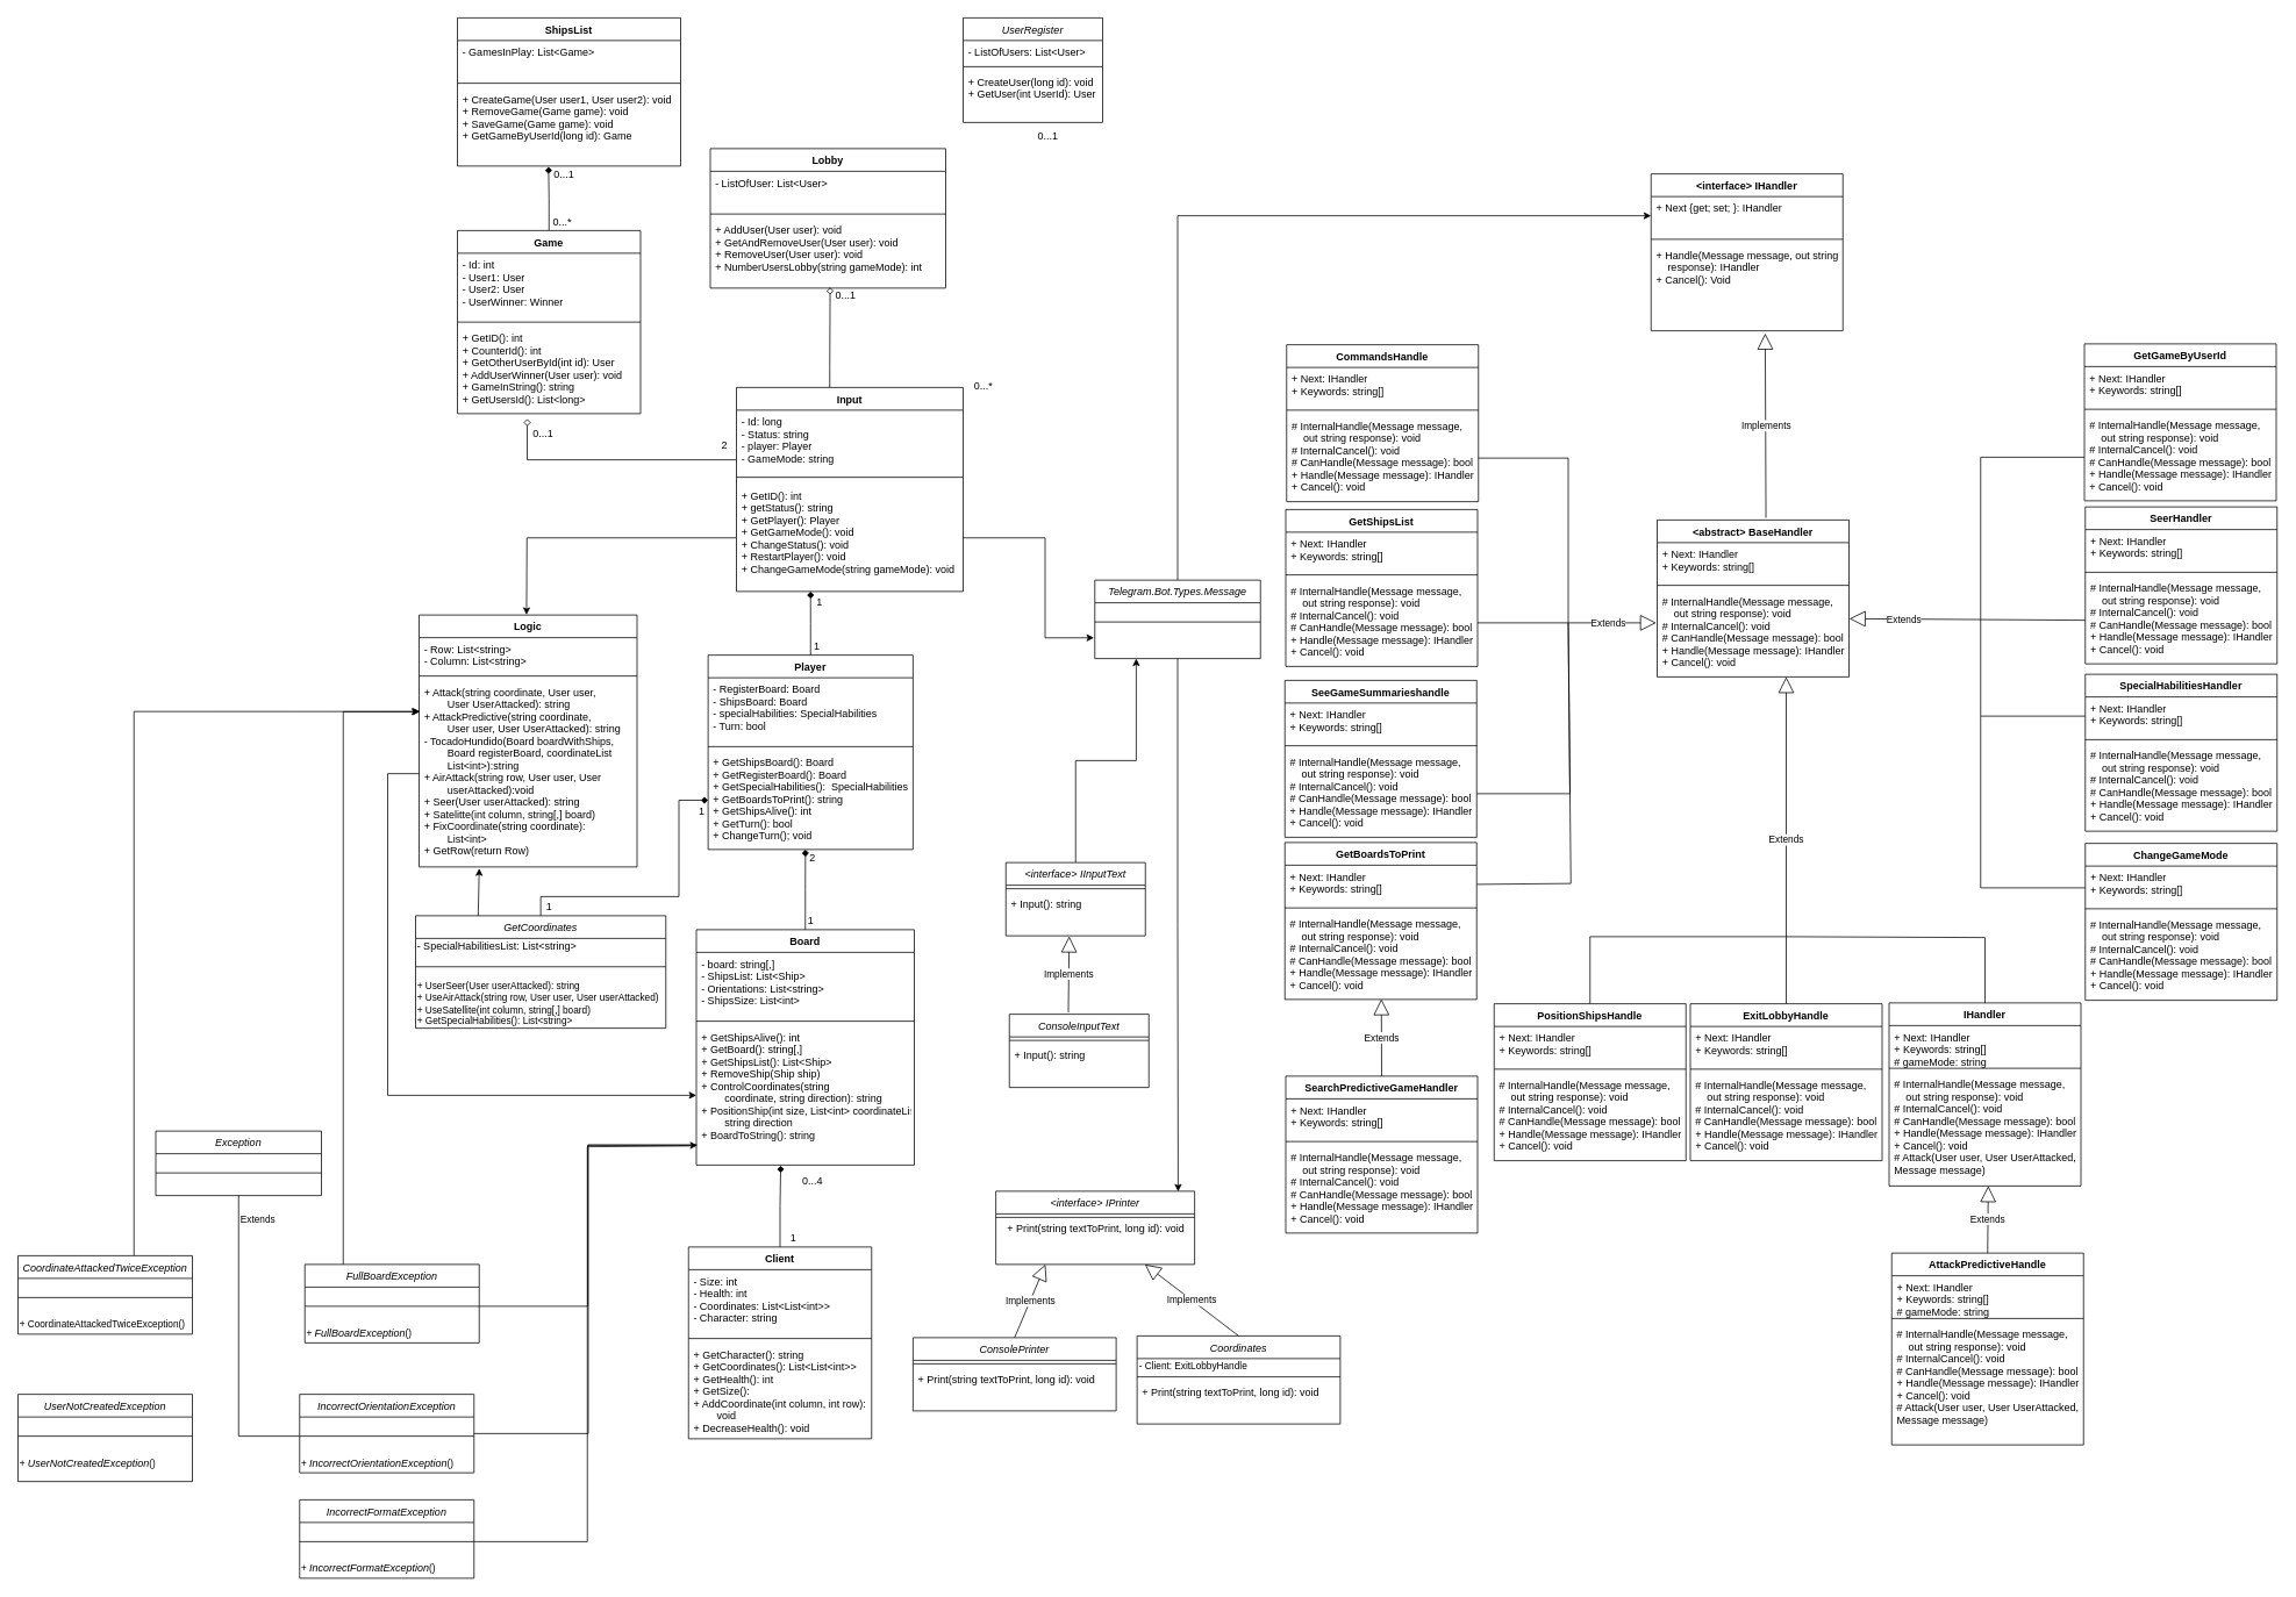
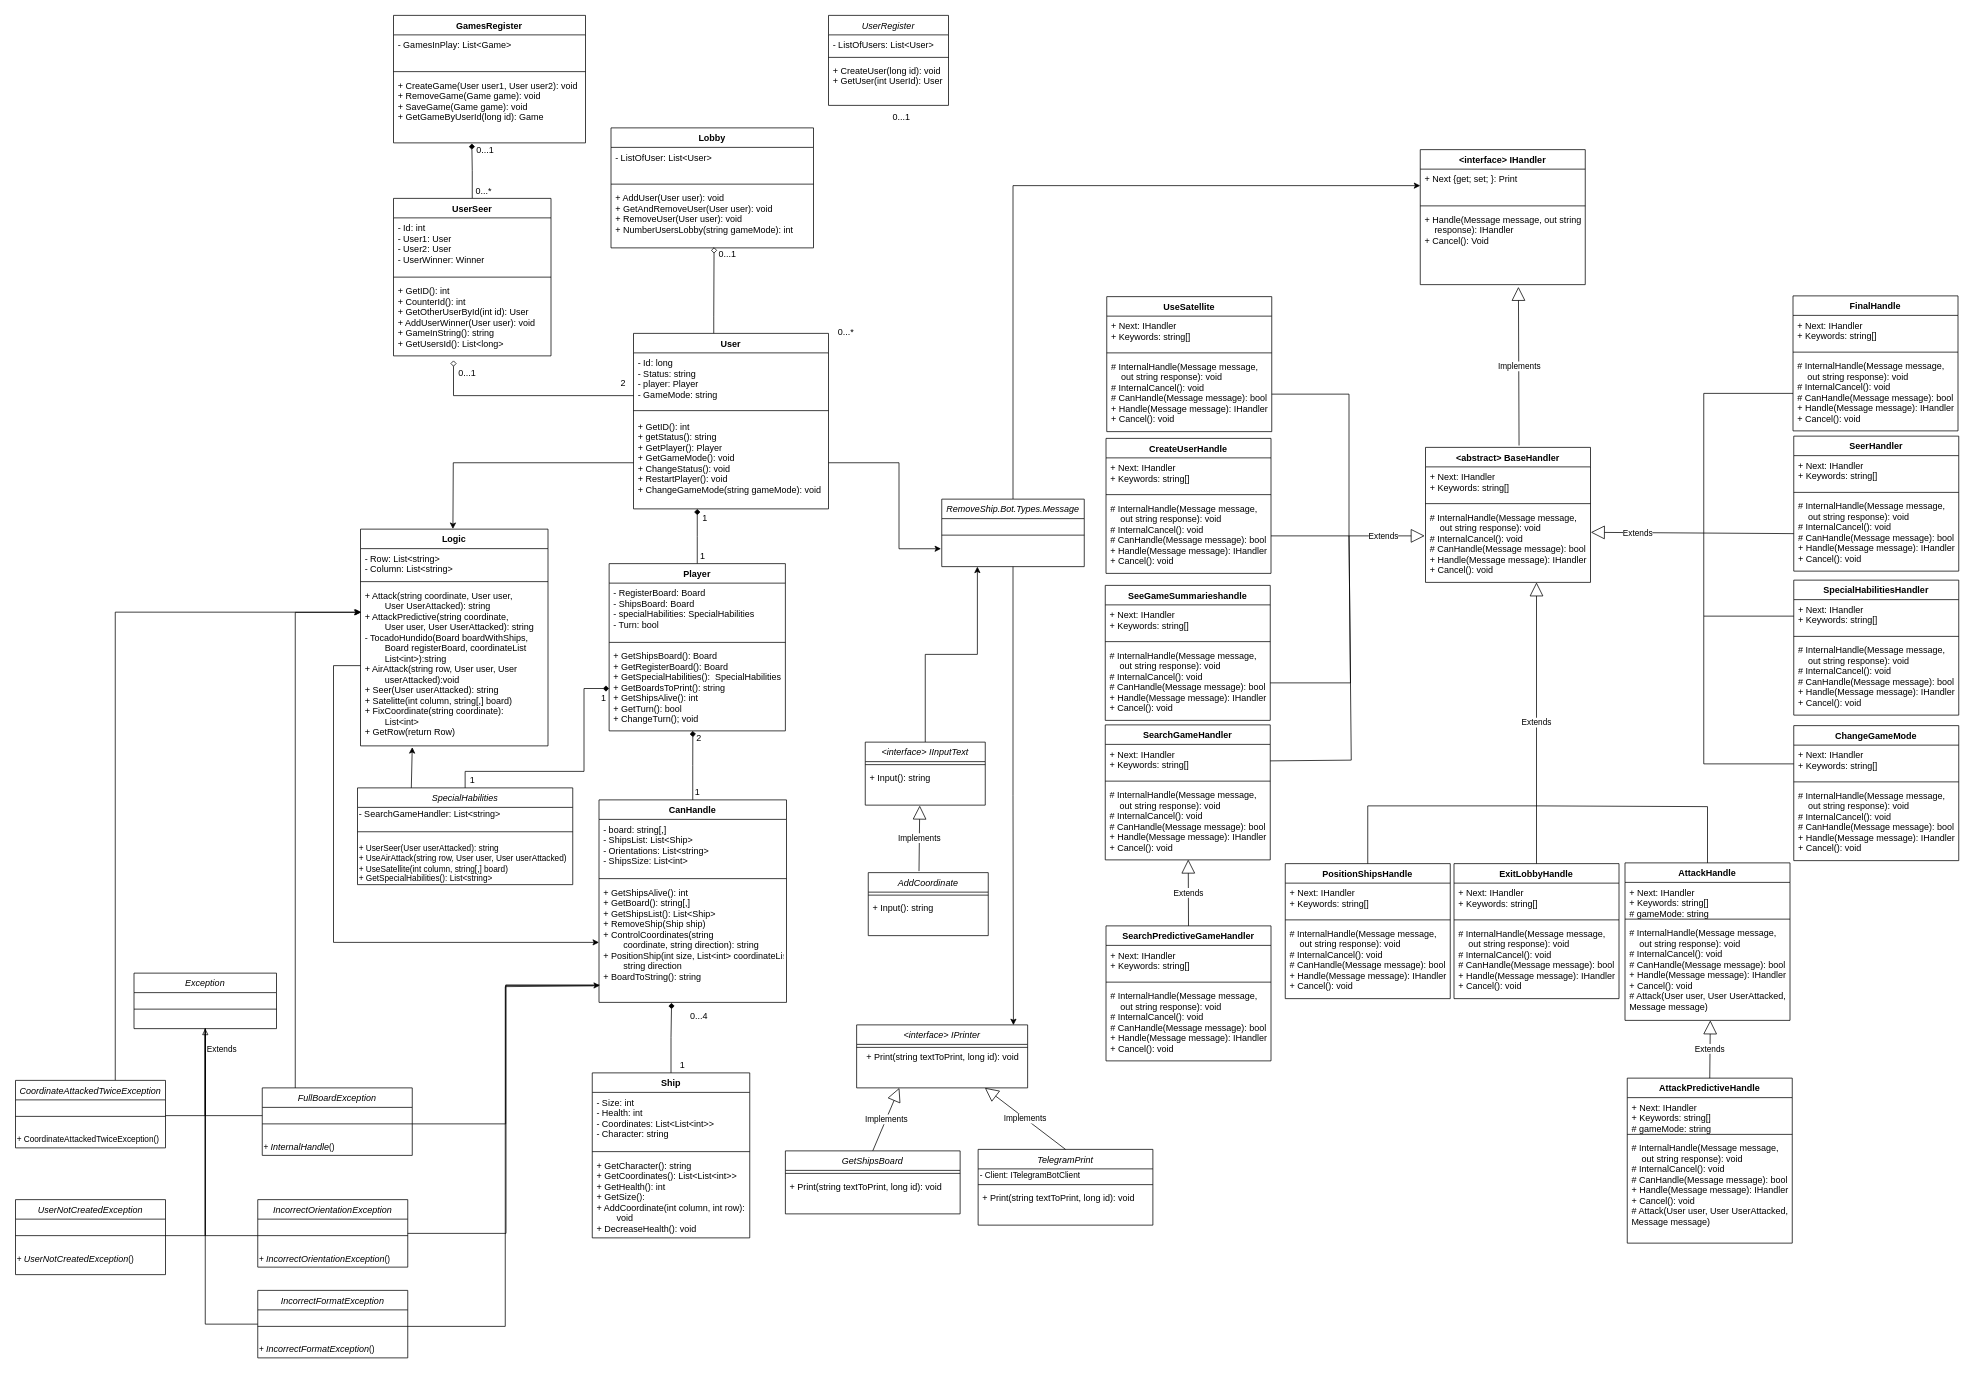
- <mxCell id="18" value="ShipsList" style="swimlane;fontStyle=1;align=center;verticalAlign=top;childLayout=stackLayout;horizontal=1;startSize=26;horizontalStack=0;resizeParent=1;resizeParentMax=0;resizeLast=0;collapsible=1;marginBottom=0;" parent="1" vertex="1"><mxGeometry x="524" y="20" width="256" height="170" as="geometry" /></mxCell>
+ <mxCell id="18" value="GamesRegister" style="swimlane;fontStyle=1;align=center;verticalAlign=top;childLayout=stackLayout;horizontal=1;startSize=26;horizontalStack=0;resizeParent=1;resizeParentMax=0;resizeLast=0;collapsible=1;marginBottom=0;" parent="1" vertex="1"><mxGeometry x="524" y="20" width="256" height="170" as="geometry" /></mxCell>
- <mxCell id="74" value="+ Next {get; set; }: IHandler&#10;" style="text;strokeColor=none;fillColor=none;align=left;verticalAlign=top;spacingLeft=4;spacingRight=4;overflow=hidden;rotatable=0;points=[[0,0.5],[1,0.5]];portConstraint=eastwest;" parent="73" vertex="1"><mxGeometry y="26" width="220" height="44" as="geometry" /></mxCell>
+ <mxCell id="74" value="+ Next {get; set; }: Print&#10;" style="text;strokeColor=none;fillColor=none;align=left;verticalAlign=top;spacingLeft=4;spacingRight=4;overflow=hidden;rotatable=0;points=[[0,0.5],[1,0.5]];portConstraint=eastwest;" parent="73" vertex="1"><mxGeometry y="26" width="220" height="44" as="geometry" /></mxCell>
- <mxCell id="14" value="Game" style="swimlane;fontStyle=1;align=center;verticalAlign=top;childLayout=stackLayout;horizontal=1;startSize=26;horizontalStack=0;resizeParent=1;resizeParentMax=0;resizeLast=0;collapsible=1;marginBottom=0;" parent="1" vertex="1"><mxGeometry x="524" y="264" width="210" height="210" as="geometry" /></mxCell>
+ <mxCell id="14" value="UserSeer" style="swimlane;fontStyle=1;align=center;verticalAlign=top;childLayout=stackLayout;horizontal=1;startSize=26;horizontalStack=0;resizeParent=1;resizeParentMax=0;resizeLast=0;collapsible=1;marginBottom=0;" parent="1" vertex="1"><mxGeometry x="524" y="264" width="210" height="210" as="geometry" /></mxCell>
- <mxCell id="179" value="GetGameByUserId" style="swimlane;fontStyle=1;align=center;verticalAlign=top;childLayout=stackLayout;horizontal=1;startSize=26;horizontalStack=0;resizeParent=1;resizeParentMax=0;resizeLast=0;collapsible=1;marginBottom=0;" parent="1" vertex="1"><mxGeometry x="2390" y="394" width="220" height="180" as="geometry" /></mxCell>
+ <mxCell id="179" value="FinalHandle" style="swimlane;fontStyle=1;align=center;verticalAlign=top;childLayout=stackLayout;horizontal=1;startSize=26;horizontalStack=0;resizeParent=1;resizeParentMax=0;resizeLast=0;collapsible=1;marginBottom=0;" parent="1" vertex="1"><mxGeometry x="2390" y="394" width="220" height="180" as="geometry" /></mxCell>
- <mxCell id="89" value="CommandsHandle" style="swimlane;fontStyle=1;align=center;verticalAlign=top;childLayout=stackLayout;horizontal=1;startSize=26;horizontalStack=0;resizeParent=1;resizeParentMax=0;resizeLast=0;collapsible=1;marginBottom=0;" parent="1" vertex="1"><mxGeometry x="1475" y="395" width="220" height="180" as="geometry" /></mxCell>
+ <mxCell id="89" value="UseSatellite" style="swimlane;fontStyle=1;align=center;verticalAlign=top;childLayout=stackLayout;horizontal=1;startSize=26;horizontalStack=0;resizeParent=1;resizeParentMax=0;resizeLast=0;collapsible=1;marginBottom=0;" parent="1" vertex="1"><mxGeometry x="1475" y="395" width="220" height="180" as="geometry" /></mxCell>
- <mxCell id="7" value="Input" style="swimlane;fontStyle=1;align=center;verticalAlign=top;childLayout=stackLayout;horizontal=1;startSize=26;horizontalStack=0;resizeParent=1;resizeParentMax=0;resizeLast=0;collapsible=1;marginBottom=0;" parent="1" vertex="1"><mxGeometry x="844" y="444" width="260" height="234" as="geometry" /></mxCell>
+ <mxCell id="7" value="User" style="swimlane;fontStyle=1;align=center;verticalAlign=top;childLayout=stackLayout;horizontal=1;startSize=26;horizontalStack=0;resizeParent=1;resizeParentMax=0;resizeLast=0;collapsible=1;marginBottom=0;" parent="1" vertex="1"><mxGeometry x="844" y="444" width="260" height="234" as="geometry" /></mxCell>
- <mxCell id="174" value="GetShipsList" style="swimlane;fontStyle=1;align=center;verticalAlign=top;childLayout=stackLayout;horizontal=1;startSize=26;horizontalStack=0;resizeParent=1;resizeParentMax=0;resizeLast=0;collapsible=1;marginBottom=0;" parent="1" vertex="1"><mxGeometry x="1474" y="584" width="220" height="180" as="geometry" /></mxCell>
+ <mxCell id="174" value="CreateUserHandle" style="swimlane;fontStyle=1;align=center;verticalAlign=top;childLayout=stackLayout;horizontal=1;startSize=26;horizontalStack=0;resizeParent=1;resizeParentMax=0;resizeLast=0;collapsible=1;marginBottom=0;" parent="1" vertex="1"><mxGeometry x="1474" y="584" width="220" height="180" as="geometry" /></mxCell>
- <mxCell id="99" value="Telegram.Bot.Types.Message" style="swimlane;fontStyle=2;align=center;verticalAlign=top;childLayout=stackLayout;horizontal=1;startSize=26;horizontalStack=0;resizeParent=1;resizeLast=0;collapsible=1;marginBottom=0;rounded=0;shadow=0;strokeWidth=1;" parent="1" vertex="1"><mxGeometry x="1255" y="665" width="190" height="90" as="geometry"><mxRectangle x="230" y="140" width="160" height="26" as="alternateBounds" /></mxGeometry></mxCell>
+ <mxCell id="99" value="RemoveShip.Bot.Types.Message" style="swimlane;fontStyle=2;align=center;verticalAlign=top;childLayout=stackLayout;horizontal=1;startSize=26;horizontalStack=0;resizeParent=1;resizeLast=0;collapsible=1;marginBottom=0;rounded=0;shadow=0;strokeWidth=1;" parent="1" vertex="1"><mxGeometry x="1255" y="665" width="190" height="90" as="geometry"><mxRectangle x="230" y="140" width="160" height="26" as="alternateBounds" /></mxGeometry></mxCell>
- <mxCell id="105" value="GetBoardsToPrint" style="swimlane;fontStyle=1;align=center;verticalAlign=top;childLayout=stackLayout;horizontal=1;startSize=26;horizontalStack=0;resizeParent=1;resizeParentMax=0;resizeLast=0;collapsible=1;marginBottom=0;" parent="1" vertex="1"><mxGeometry x="1473" y="966" width="220" height="180" as="geometry" /></mxCell>
+ <mxCell id="105" value="SearchGameHandler" style="swimlane;fontStyle=1;align=center;verticalAlign=top;childLayout=stackLayout;horizontal=1;startSize=26;horizontalStack=0;resizeParent=1;resizeParentMax=0;resizeLast=0;collapsible=1;marginBottom=0;" parent="1" vertex="1"><mxGeometry x="1473" y="966" width="220" height="180" as="geometry" /></mxCell>
- <mxCell id="132" value="GetCoordinates" style="swimlane;fontStyle=2;align=center;verticalAlign=top;childLayout=stackLayout;horizontal=1;startSize=26;horizontalStack=0;resizeParent=1;resizeLast=0;collapsible=1;marginBottom=0;rounded=0;shadow=0;strokeWidth=1;" parent="1" vertex="1"><mxGeometry x="476" y="1050" width="287" height="129" as="geometry"><mxRectangle x="230" y="140" width="160" height="26" as="alternateBounds" /></mxGeometry></mxCell>
+ <mxCell id="132" value="SpecialHabilities" style="swimlane;fontStyle=2;align=center;verticalAlign=top;childLayout=stackLayout;horizontal=1;startSize=26;horizontalStack=0;resizeParent=1;resizeLast=0;collapsible=1;marginBottom=0;rounded=0;shadow=0;strokeWidth=1;" parent="1" vertex="1"><mxGeometry x="476" y="1050" width="287" height="129" as="geometry"><mxRectangle x="230" y="140" width="160" height="26" as="alternateBounds" /></mxGeometry></mxCell>
- <mxCell id="28" value="Board" style="swimlane;fontStyle=1;align=center;verticalAlign=top;childLayout=stackLayout;horizontal=1;startSize=26;horizontalStack=0;resizeParent=1;resizeParentMax=0;resizeLast=0;collapsible=1;marginBottom=0;" parent="1" vertex="1"><mxGeometry x="798" y="1066" width="250" height="270" as="geometry" /></mxCell>
+ <mxCell id="28" value="CanHandle" style="swimlane;fontStyle=1;align=center;verticalAlign=top;childLayout=stackLayout;horizontal=1;startSize=26;horizontalStack=0;resizeParent=1;resizeParentMax=0;resizeLast=0;collapsible=1;marginBottom=0;" parent="1" vertex="1"><mxGeometry x="798" y="1066" width="250" height="270" as="geometry" /></mxCell>
- <mxCell id="133" value="- SpecialHabilitiesList: List&amp;lt;string&amp;gt;" style="text;html=1;align=left;verticalAlign=middle;resizable=0;points=[];autosize=1;strokeColor=none;fillColor=none;" parent="132" vertex="1"><mxGeometry y="26" width="287" height="18" as="geometry" /></mxCell>
+ <mxCell id="133" value="- SearchGameHandler: List&amp;lt;string&amp;gt;" style="text;html=1;align=left;verticalAlign=middle;resizable=0;points=[];autosize=1;strokeColor=none;fillColor=none;" parent="132" vertex="1"><mxGeometry y="26" width="287" height="18" as="geometry" /></mxCell>
- <mxCell id="81" value="IHandler" style="swimlane;fontStyle=1;align=center;verticalAlign=top;childLayout=stackLayout;horizontal=1;startSize=26;horizontalStack=0;resizeParent=1;resizeParentMax=0;resizeLast=0;collapsible=1;marginBottom=0;" parent="1" vertex="1"><mxGeometry x="2166" y="1150" width="220" height="210" as="geometry" /></mxCell>
+ <mxCell id="81" value="AttackHandle" style="swimlane;fontStyle=1;align=center;verticalAlign=top;childLayout=stackLayout;horizontal=1;startSize=26;horizontalStack=0;resizeParent=1;resizeParentMax=0;resizeLast=0;collapsible=1;marginBottom=0;" parent="1" vertex="1"><mxGeometry x="2166" y="1150" width="220" height="210" as="geometry" /></mxCell>
- <mxCell id="65" value="ConsoleInputText" style="swimlane;fontStyle=2;align=center;verticalAlign=top;childLayout=stackLayout;horizontal=1;startSize=26;horizontalStack=0;resizeParent=1;resizeLast=0;collapsible=1;marginBottom=0;rounded=0;shadow=0;strokeWidth=1;" parent="1" vertex="1"><mxGeometry x="1157" y="1163" width="160" height="84" as="geometry"><mxRectangle x="230" y="140" width="160" height="26" as="alternateBounds" /></mxGeometry></mxCell>
+ <mxCell id="65" value="AddCoordinate" style="swimlane;fontStyle=2;align=center;verticalAlign=top;childLayout=stackLayout;horizontal=1;startSize=26;horizontalStack=0;resizeParent=1;resizeLast=0;collapsible=1;marginBottom=0;rounded=0;shadow=0;strokeWidth=1;" parent="1" vertex="1"><mxGeometry x="1157" y="1163" width="160" height="84" as="geometry"><mxRectangle x="230" y="140" width="160" height="26" as="alternateBounds" /></mxGeometry></mxCell>
- <mxCell id="42" value="Client" style="swimlane;fontStyle=1;align=center;verticalAlign=top;childLayout=stackLayout;horizontal=1;startSize=26;horizontalStack=0;resizeParent=1;resizeParentMax=0;resizeLast=0;collapsible=1;marginBottom=0;" parent="1" vertex="1"><mxGeometry x="789" y="1430" width="210" height="220" as="geometry" /></mxCell>
+ <mxCell id="42" value="Ship" style="swimlane;fontStyle=1;align=center;verticalAlign=top;childLayout=stackLayout;horizontal=1;startSize=26;horizontalStack=0;resizeParent=1;resizeParentMax=0;resizeLast=0;collapsible=1;marginBottom=0;" parent="1" vertex="1"><mxGeometry x="789" y="1430" width="210" height="220" as="geometry" /></mxCell>
+ <mxCell id="143" style="edgeStyle=orthogonalEdgeStyle;rounded=0;orthogonalLoop=1;jettySize=auto;html=1;entryX=0.5;entryY=1;entryDx=0;entryDy=0;fontSize=11;endArrow=none;endFill=0;" parent="1" source="145" target="141" edge="1"><mxGeometry relative="1" as="geometry"><Array as="points"><mxPoint x="273" y="1487" /></Array></mxGeometry></mxCell>
+ <mxCell id="148" style="edgeStyle=orthogonalEdgeStyle;rounded=0;orthogonalLoop=1;jettySize=auto;html=1;entryX=0.5;entryY=1;entryDx=0;entryDy=0;fontSize=11;endArrow=none;endFill=0;" parent="1" source="150" target="141" edge="1"><mxGeometry relative="1" as="geometry"><Array as="points"><mxPoint x="273" y="1487" /></Array></mxGeometry></mxCell>
- <mxCell id="152" value="+&amp;nbsp;&lt;span style=&quot;font-size: 12px; font-style: italic;&quot;&gt;FullBoardException&lt;/span&gt;()" style="text;html=1;align=left;verticalAlign=middle;resizable=0;points=[];autosize=1;strokeColor=none;fillColor=none;fontSize=11;" parent="150" vertex="1"><mxGeometry y="70" width="200" height="17" as="geometry" /></mxCell>
+ <mxCell id="152" value="+&amp;nbsp;&lt;span style=&quot;font-size: 12px; font-style: italic;&quot;&gt;InternalHandle&lt;/span&gt;()" style="text;html=1;align=left;verticalAlign=middle;resizable=0;points=[];autosize=1;strokeColor=none;fillColor=none;fontSize=11;" parent="150" vertex="1"><mxGeometry y="70" width="200" height="17" as="geometry" /></mxCell>
- <mxCell id="169" value="Coordinates" style="swimlane;fontStyle=2;align=center;verticalAlign=top;childLayout=stackLayout;horizontal=1;startSize=26;horizontalStack=0;resizeParent=1;resizeLast=0;collapsible=1;marginBottom=0;rounded=0;shadow=0;strokeWidth=1;" parent="1" vertex="1"><mxGeometry x="1303.5" y="1532" width="233" height="101" as="geometry"><mxRectangle x="230" y="140" width="160" height="26" as="alternateBounds" /></mxGeometry></mxCell>
+ <mxCell id="169" value="TelegramPrint" style="swimlane;fontStyle=2;align=center;verticalAlign=top;childLayout=stackLayout;horizontal=1;startSize=26;horizontalStack=0;resizeParent=1;resizeLast=0;collapsible=1;marginBottom=0;rounded=0;shadow=0;strokeWidth=1;" parent="1" vertex="1"><mxGeometry x="1303.5" y="1532" width="233" height="101" as="geometry"><mxRectangle x="230" y="140" width="160" height="26" as="alternateBounds" /></mxGeometry></mxCell>
- <mxCell id="70" value="ConsolePrinter" style="swimlane;fontStyle=2;align=center;verticalAlign=top;childLayout=stackLayout;horizontal=1;startSize=26;horizontalStack=0;resizeParent=1;resizeLast=0;collapsible=1;marginBottom=0;rounded=0;shadow=0;strokeWidth=1;" parent="1" vertex="1"><mxGeometry x="1046.5" y="1534" width="233" height="84" as="geometry"><mxRectangle x="230" y="140" width="160" height="26" as="alternateBounds" /></mxGeometry></mxCell>
+ <mxCell id="70" value="GetShipsBoard" style="swimlane;fontStyle=2;align=center;verticalAlign=top;childLayout=stackLayout;horizontal=1;startSize=26;horizontalStack=0;resizeParent=1;resizeLast=0;collapsible=1;marginBottom=0;rounded=0;shadow=0;strokeWidth=1;" parent="1" vertex="1"><mxGeometry x="1046.5" y="1534" width="233" height="84" as="geometry"><mxRectangle x="230" y="140" width="160" height="26" as="alternateBounds" /></mxGeometry></mxCell>
- <mxCell id="170" value="- Client: ExitLobbyHandle&lt;br&gt;" style="text;html=1;align=left;verticalAlign=middle;resizable=0;points=[];autosize=1;strokeColor=none;fillColor=none;fontSize=11;" parent="169" vertex="1"><mxGeometry y="26" width="233" height="17" as="geometry" /></mxCell>
+ <mxCell id="170" value="- Client: ITelegramBotClient&lt;br&gt;" style="text;html=1;align=left;verticalAlign=middle;resizable=0;points=[];autosize=1;strokeColor=none;fillColor=none;fontSize=11;" parent="169" vertex="1"><mxGeometry y="26" width="233" height="17" as="geometry" /></mxCell>
+ <mxCell id="161" style="edgeStyle=orthogonalEdgeStyle;rounded=0;orthogonalLoop=1;jettySize=auto;html=1;entryX=0.5;entryY=1;entryDx=0;entryDy=0;fontSize=11;endArrow=none;endFill=0;" parent="1" source="162" target="141" edge="1"><mxGeometry relative="1" as="geometry"><Array as="points"><mxPoint x="273" y="1647" /></Array></mxGeometry></mxCell>
+ <mxCell id="153" style="edgeStyle=orthogonalEdgeStyle;rounded=0;orthogonalLoop=1;jettySize=auto;html=1;entryX=0.5;entryY=1;entryDx=0;entryDy=0;fontSize=11;endArrow=block;endFill=0;" parent="1" source="154" target="141" edge="1"><mxGeometry relative="1" as="geometry"><Array as="points"><mxPoint x="273" y="1765" /></Array></mxGeometry></mxCell>
